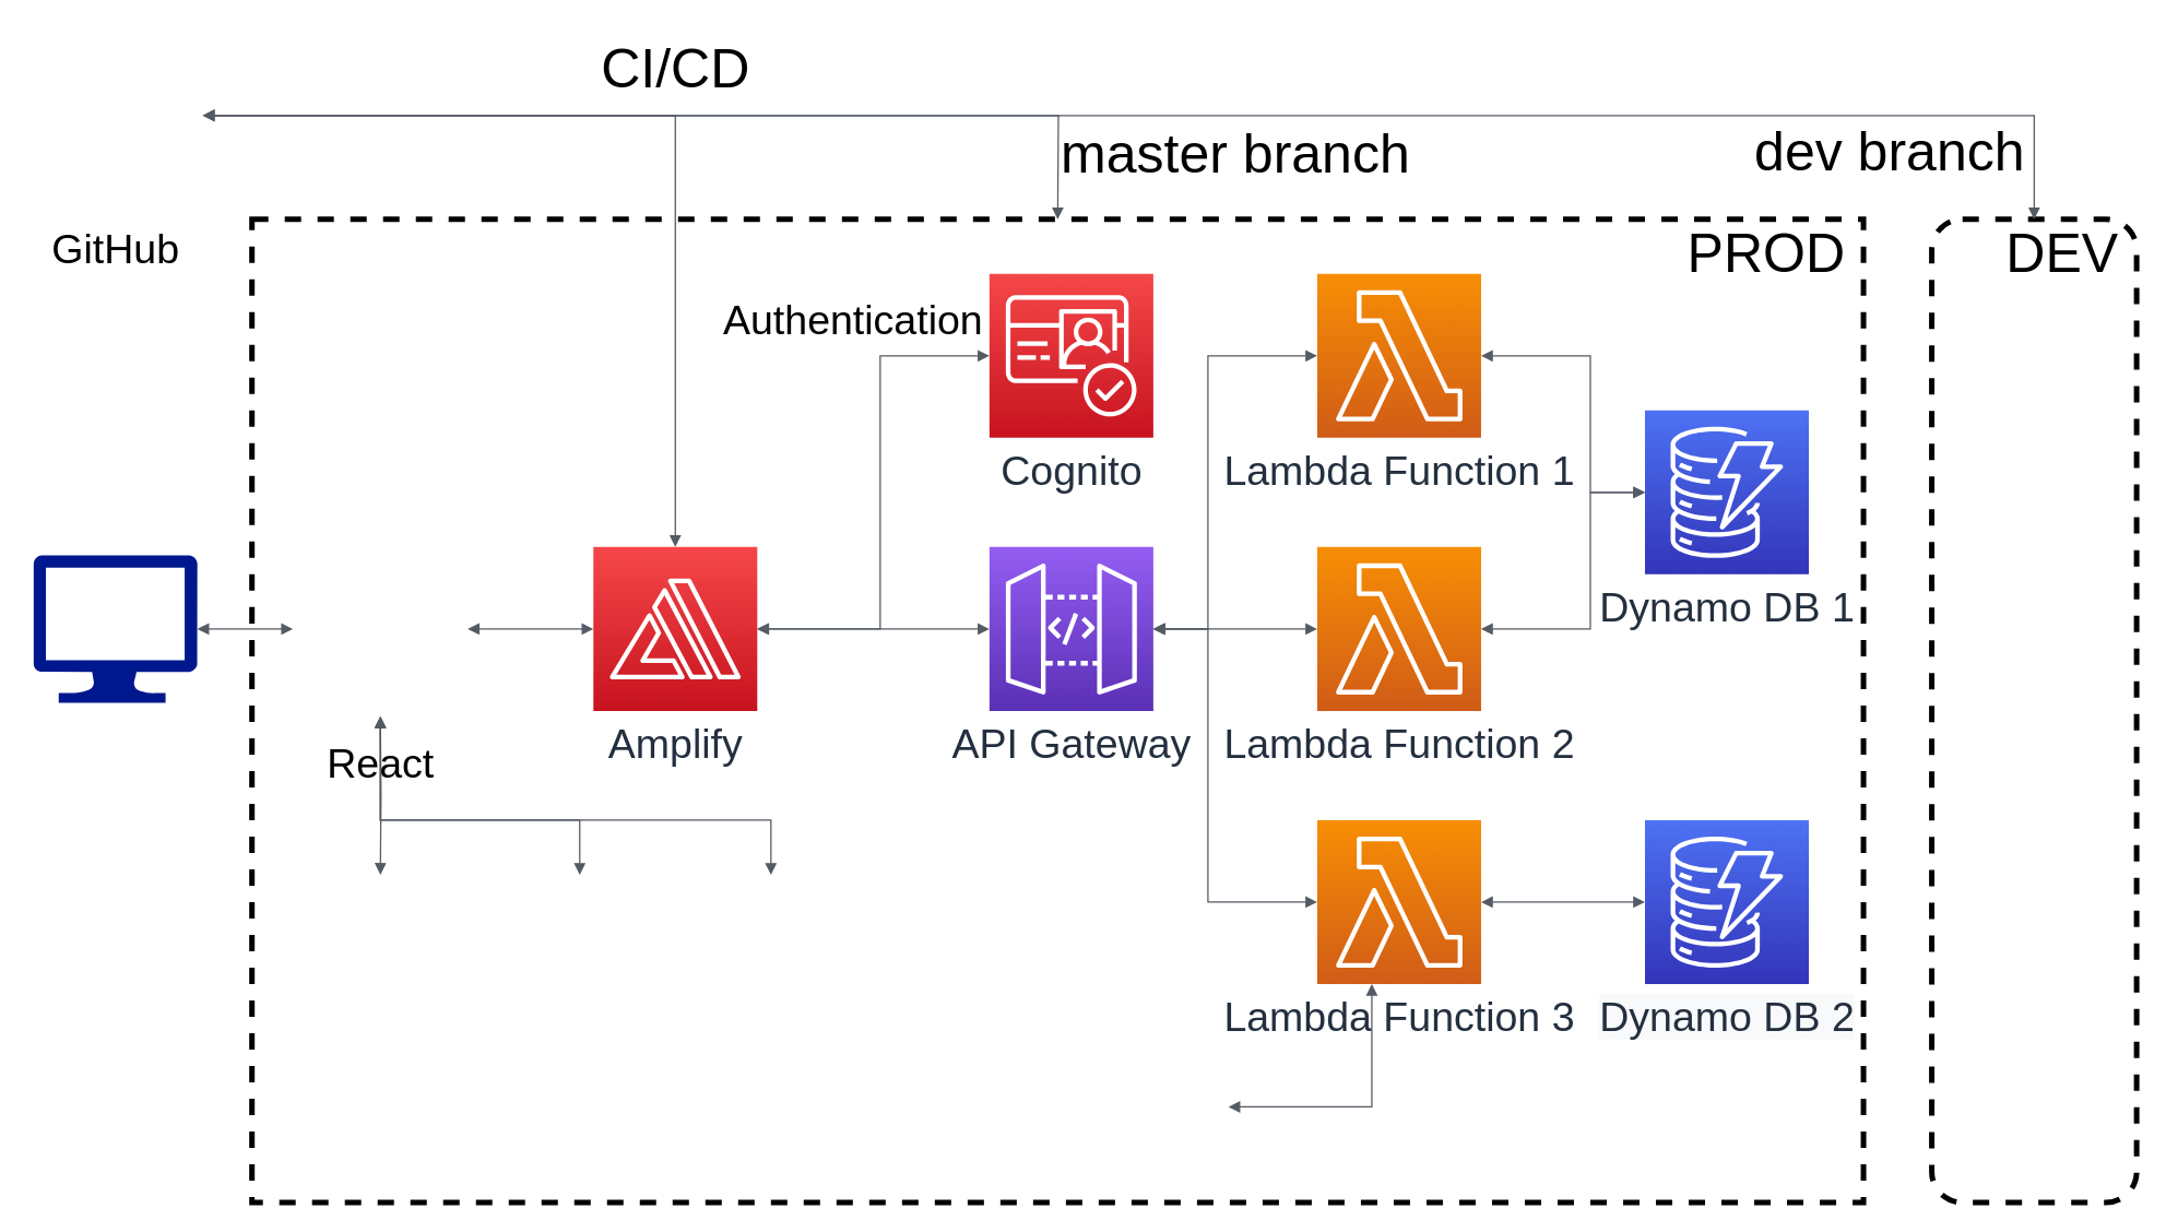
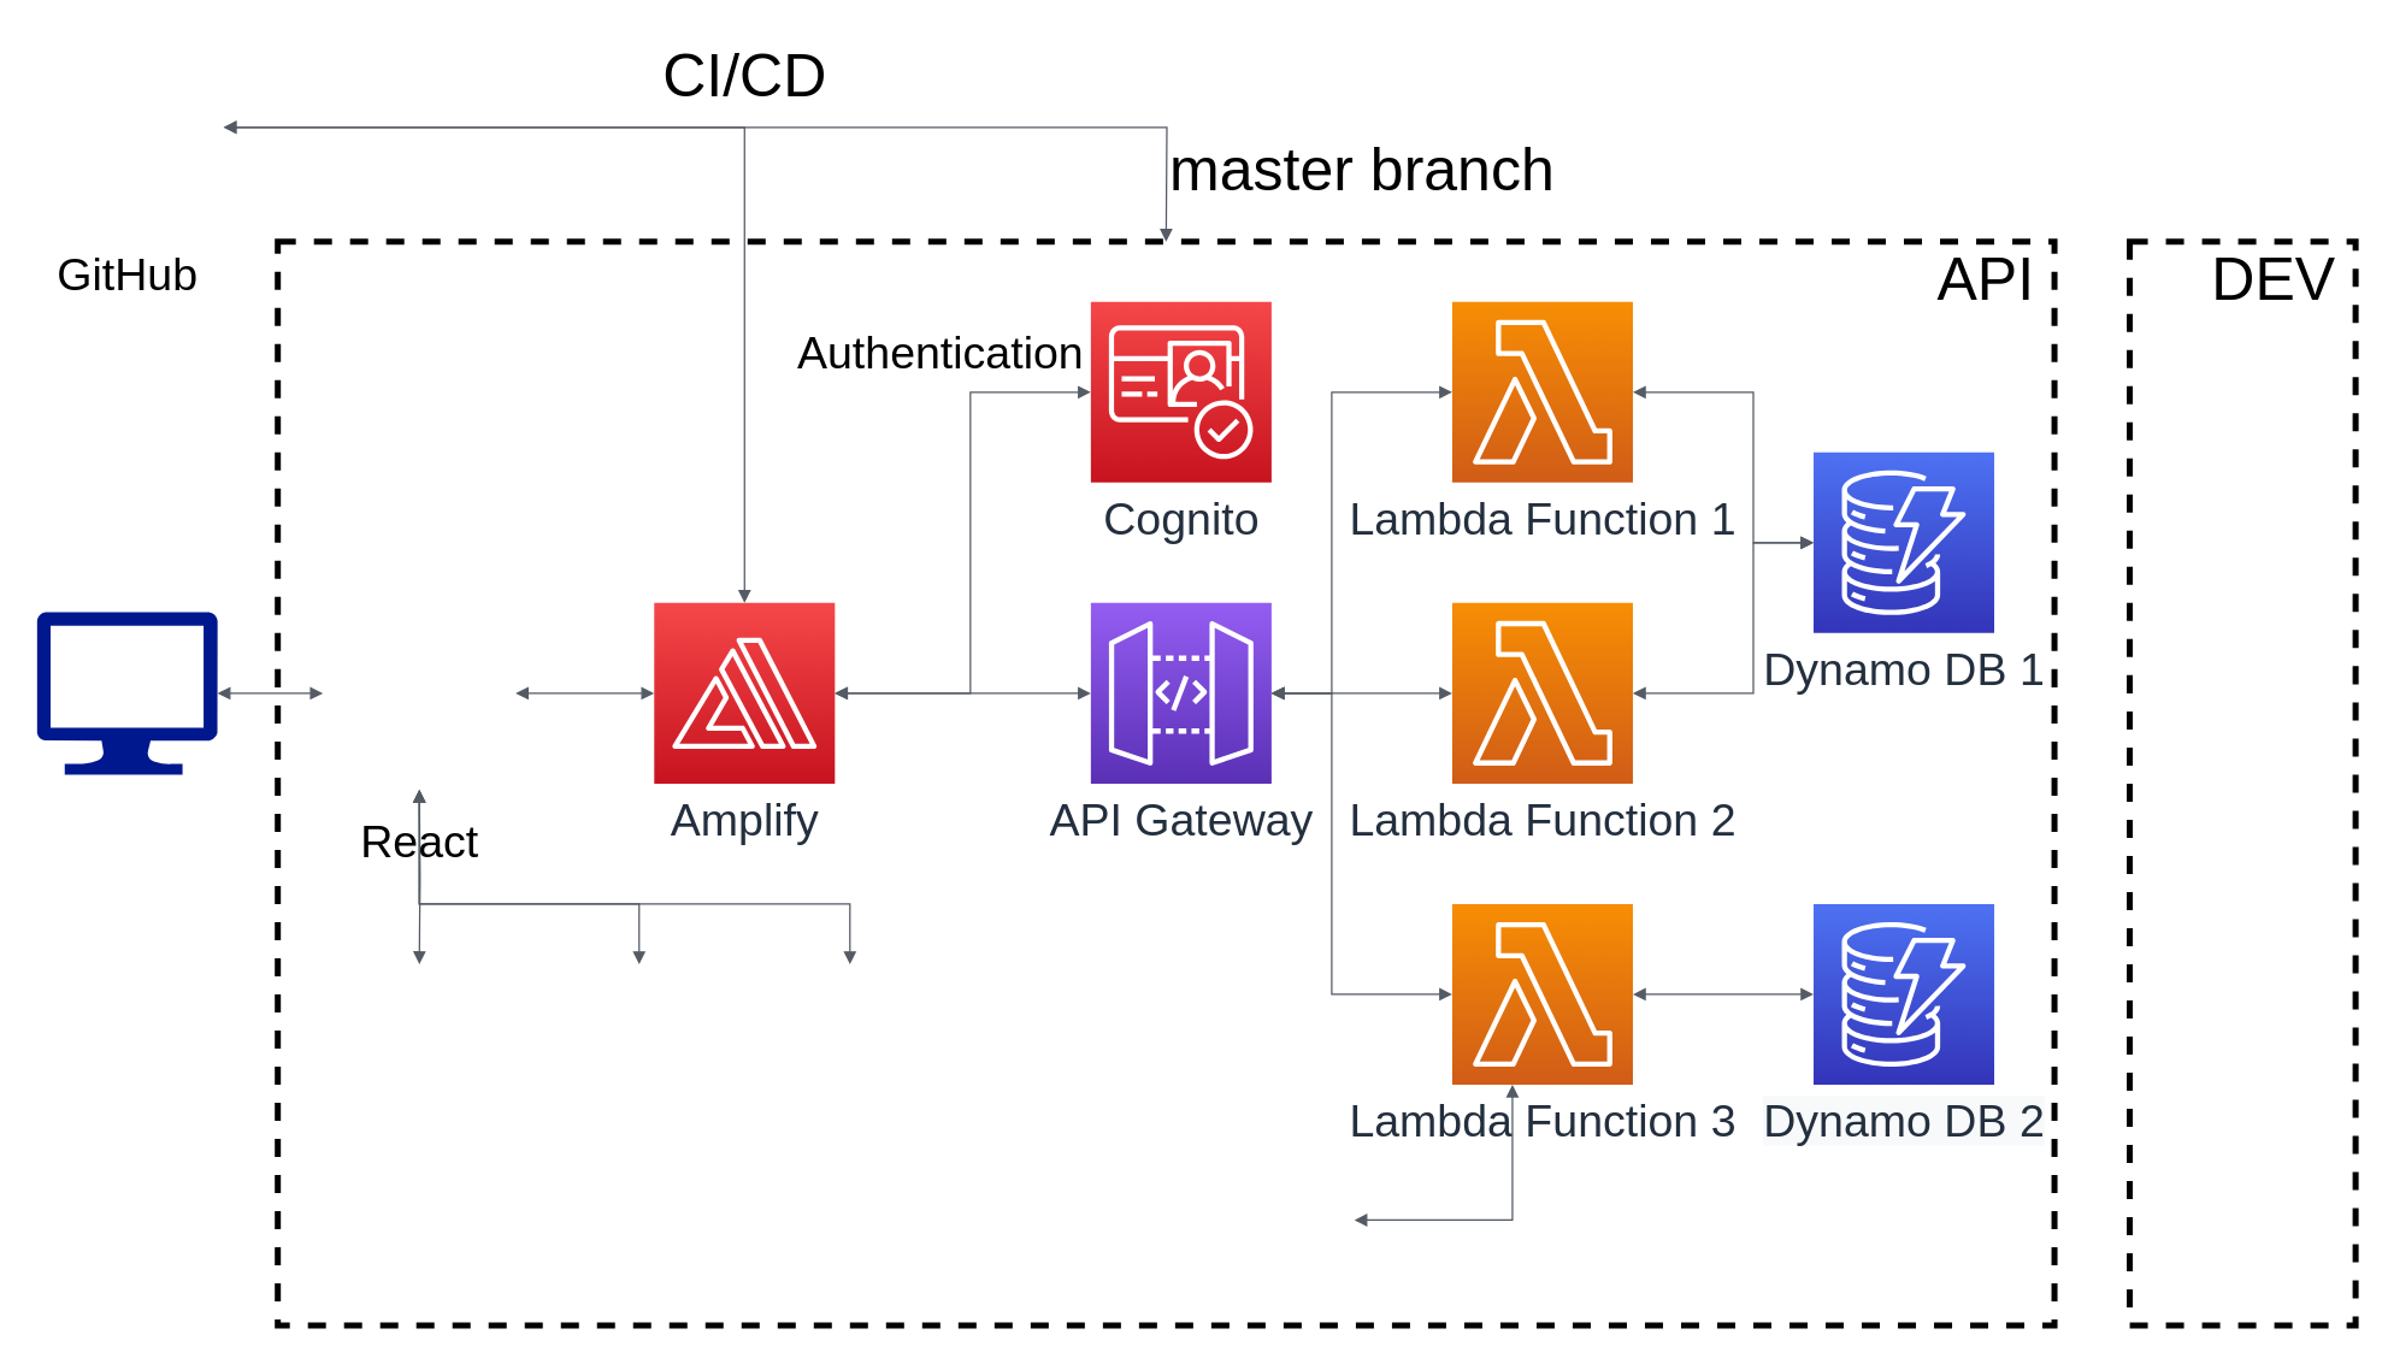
- <mxCell id="21" value="dev branch" style="edgeStyle=orthogonalEdgeStyle;html=1;endArrow=block;elbow=vertical;startArrow=block;endFill=1;strokeColor=#545B64;rounded=0;fontSize=40;startFill=1;exitX=1;exitY=0.5;exitDx=0;exitDy=0;" edge="1" parent="1" source="19" target="10"><mxGeometry x="0.745" y="-26" width="100" relative="1" as="geometry"><mxPoint x="584" y="490" as="sourcePoint" /><mxPoint x="754" y="490" as="targetPoint" /><mxPoint x="-1" as="offset" /></mxGeometry></mxCell>
- <mxCell id="32" value="&lt;font style=&quot;font-size: 40px&quot;&gt;&amp;nbsp;PROD&amp;nbsp;&lt;/font&gt;&lt;font style=&quot;font-size: 40px&quot;&gt;&lt;font style=&quot;font-size: 40px&quot;&gt;&lt;br&gt;&lt;br&gt;&lt;br&gt;&lt;br&gt;&lt;br&gt;&lt;br&gt;&lt;br&gt;&lt;br&gt;&lt;br&gt;&lt;br&gt;&lt;br&gt;&lt;br&gt;&lt;br&gt;&lt;br&gt;&lt;/font&gt;&lt;br&gt;&lt;/font&gt;" style="whiteSpace=wrap;html=1;fontSize=30;strokeWidth=4;dashed=1;fillOpacity=0;align=right;" vertex="1" parent="1"><mxGeometry x="184" y="160" width="1180" height="720" as="geometry" /></mxCell>
+ <mxCell id="32" value="&lt;font style=&quot;font-size: 40px&quot;&gt;&amp;nbsp;API&amp;nbsp;&lt;/font&gt;&lt;font style=&quot;font-size: 40px&quot;&gt;&lt;font style=&quot;font-size: 40px&quot;&gt;&lt;br&gt;&lt;br&gt;&lt;br&gt;&lt;br&gt;&lt;br&gt;&lt;br&gt;&lt;br&gt;&lt;br&gt;&lt;br&gt;&lt;br&gt;&lt;br&gt;&lt;br&gt;&lt;br&gt;&lt;br&gt;&lt;/font&gt;&lt;br&gt;&lt;/font&gt;" style="whiteSpace=wrap;html=1;fontSize=30;strokeWidth=4;dashed=1;fillOpacity=0;align=right;" vertex="1" parent="1"><mxGeometry x="184" y="160" width="1180" height="720" as="geometry" /></mxCell>
- <mxCell id="10" value="&lt;font style=&quot;font-size: 40px&quot;&gt;DEV&amp;nbsp;&lt;br&gt;&lt;br&gt;&lt;br&gt;&amp;nbsp;&lt;br&gt;&lt;font style=&quot;font-size: 40px&quot;&gt;&amp;nbsp;&lt;/font&gt;&lt;br&gt;&lt;br&gt;&lt;br&gt;&lt;br&gt;&lt;br&gt;&lt;br&gt;&lt;br&gt;&lt;br&gt;&lt;br&gt;&lt;br&gt;&lt;br&gt;&lt;/font&gt;" style="whiteSpace=wrap;html=1;fontSize=40;strokeWidth=4;dashed=1;fillOpacity=0;align=right;rounded=1;" vertex="1" parent="1"><mxGeometry x="1414" y="160" width="150" height="720" as="geometry" /></mxCell>
+ <mxCell id="10" value="&lt;font style=&quot;font-size: 40px&quot;&gt;DEV&amp;nbsp;&lt;br&gt;&lt;br&gt;&lt;br&gt;&amp;nbsp;&lt;br&gt;&lt;font style=&quot;font-size: 40px&quot;&gt;&amp;nbsp;&lt;/font&gt;&lt;br&gt;&lt;br&gt;&lt;br&gt;&lt;br&gt;&lt;br&gt;&lt;br&gt;&lt;br&gt;&lt;br&gt;&lt;br&gt;&lt;br&gt;&lt;br&gt;&lt;/font&gt;" style="whiteSpace=wrap;html=1;fontSize=40;strokeWidth=4;dashed=1;fillOpacity=0;align=right;" vertex="1" parent="1"><mxGeometry x="1414" y="160" width="150" height="720" as="geometry" /></mxCell>
